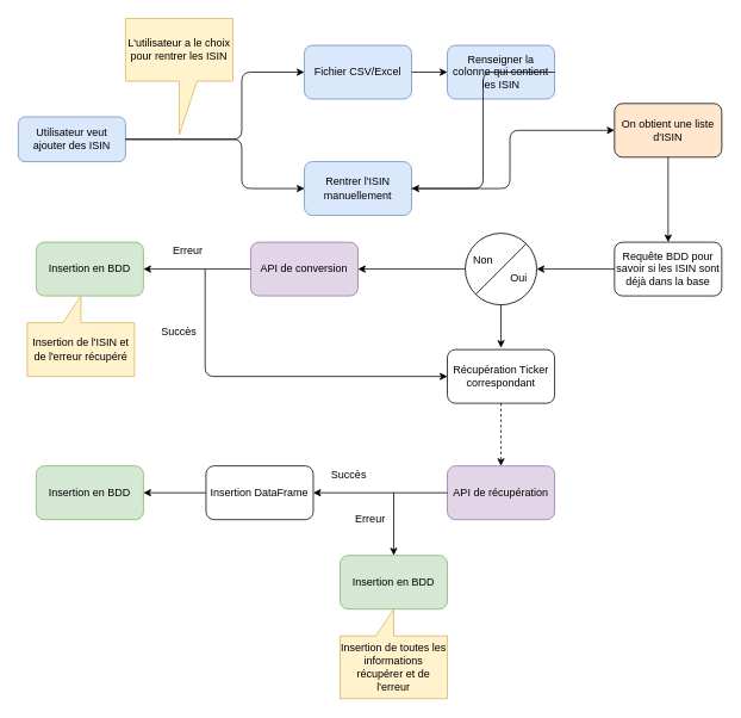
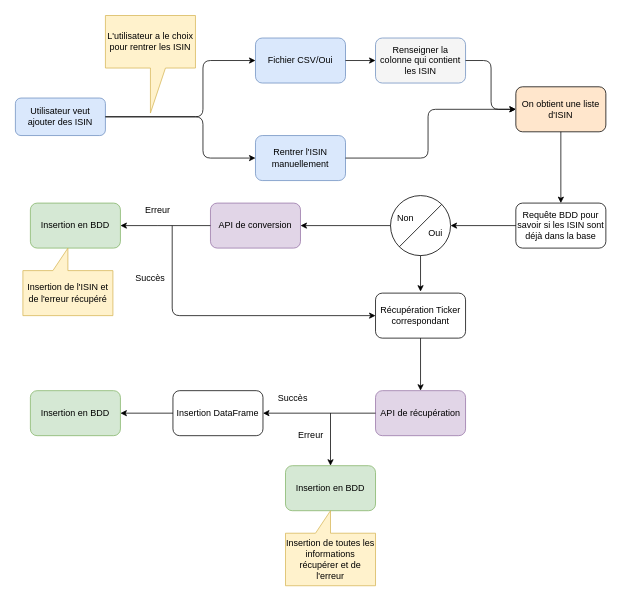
- <mxCell id="3" value="Fichier CSV/Excel" style="rounded=1;whiteSpace=wrap;html=1;fillColor=#dae8fc;strokeColor=#6c8ebf;" vertex="1" parent="1"><mxGeometry x="340" y="50" width="120" height="60" as="geometry" /></mxCell>
+ <mxCell id="3" value="Fichier CSV/Oui" style="rounded=1;whiteSpace=wrap;html=1;fillColor=#dae8fc;strokeColor=#6c8ebf;" vertex="1" parent="1"><mxGeometry x="340" y="50" width="120" height="60" as="geometry" /></mxCell>
- <mxCell id="9" value="Renseigner la colonne qui contient les ISIN" style="rounded=1;whiteSpace=wrap;html=1;fillColor=#dae8fc;strokeColor=#6c8ebf;" vertex="1" parent="1"><mxGeometry x="500" y="50" width="120" height="60" as="geometry" /></mxCell>
+ <mxCell id="9" value="Renseigner la colonne qui contient les ISIN" style="rounded=1;whiteSpace=wrap;html=1;fillColor=#f5f5f5;strokeColor=#6c8ebf;" vertex="1" parent="1"><mxGeometry x="500" y="50" width="120" height="60" as="geometry" /></mxCell>
- <mxCell id="12" value="" style="edgeStyle=elbowEdgeStyle;elbow=horizontal;endArrow=classic;html=1;exitX=1;exitY=0.5;exitDx=0;exitDy=0;" edge="1" parent="1" source="9" target="4"><mxGeometry width="50" height="50" relative="1" as="geometry"><mxPoint x="390" y="250" as="sourcePoint" /><mxPoint x="440" y="200" as="targetPoint" /></mxGeometry></mxCell>
+ <mxCell id="12" value="" style="edgeStyle=elbowEdgeStyle;elbow=horizontal;endArrow=classic;html=1;exitX=1;exitY=0.5;exitDx=0;exitDy=0;entryX=0;entryY=0.5;entryDx=0;entryDy=0;" edge="1" parent="1" source="9" target="8"><mxGeometry width="50" height="50" relative="1" as="geometry"><mxPoint x="390" y="250" as="sourcePoint" /><mxPoint x="440" y="200" as="targetPoint" /></mxGeometry></mxCell>
- <mxCell id="29" value="" style="endArrow=classic;html=1;exitX=0.5;exitY=1;exitDx=0;exitDy=0;entryX=0.5;entryY=0;entryDx=0;entryDy=0;dashed=1;" edge="1" parent="1" source="19" target="28"><mxGeometry width="50" height="50" relative="1" as="geometry"><mxPoint x="320" y="410" as="sourcePoint" /><mxPoint x="370" y="360" as="targetPoint" /></mxGeometry></mxCell>
+ <mxCell id="29" value="" style="endArrow=classic;html=1;exitX=0.5;exitY=1;exitDx=0;exitDy=0;entryX=0.5;entryY=0;entryDx=0;entryDy=0;" edge="1" parent="1" source="19" target="28"><mxGeometry width="50" height="50" relative="1" as="geometry"><mxPoint x="320" y="410" as="sourcePoint" /><mxPoint x="370" y="360" as="targetPoint" /></mxGeometry></mxCell>
